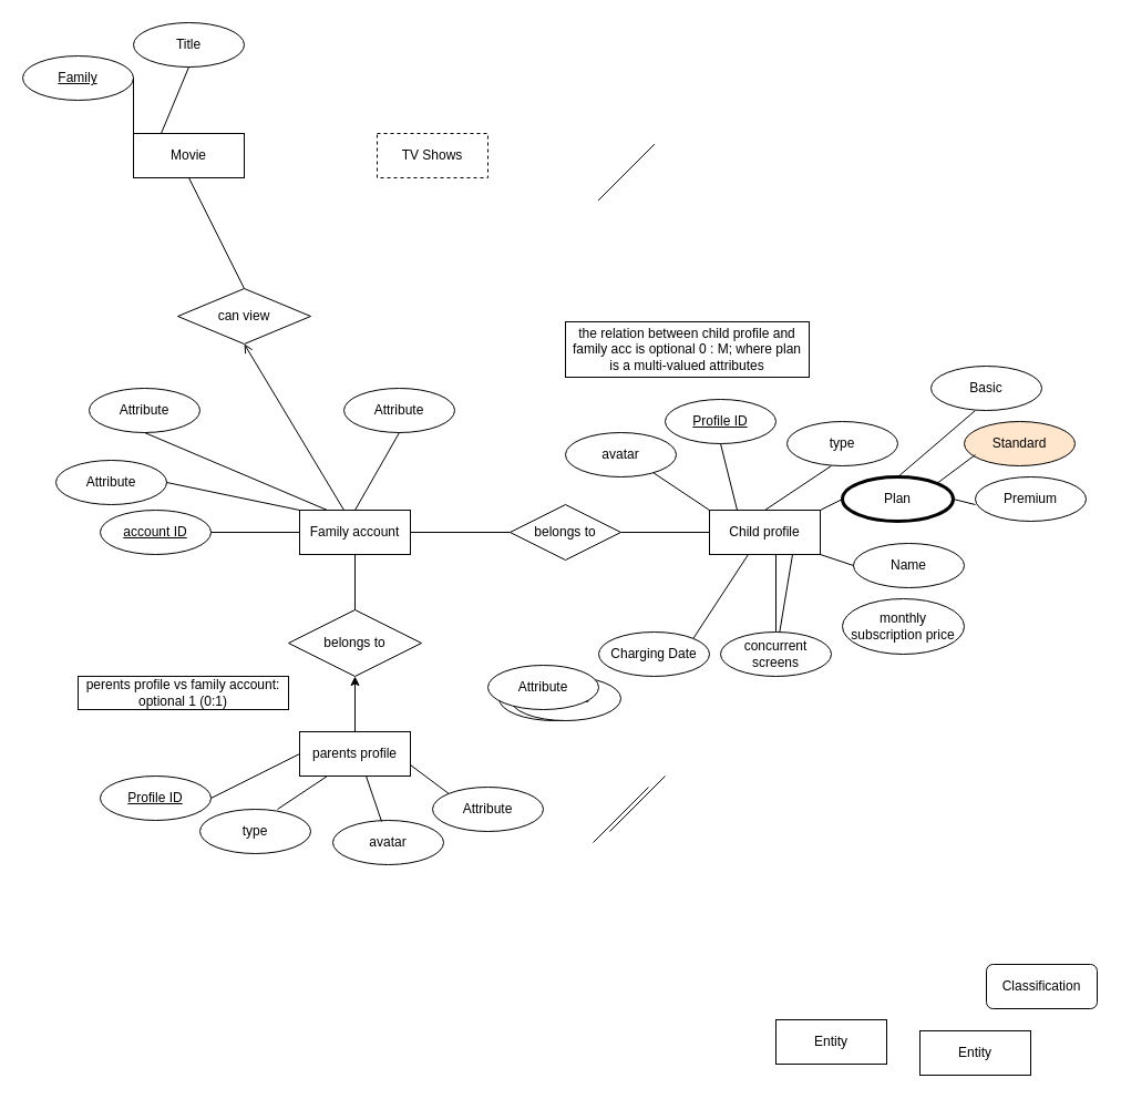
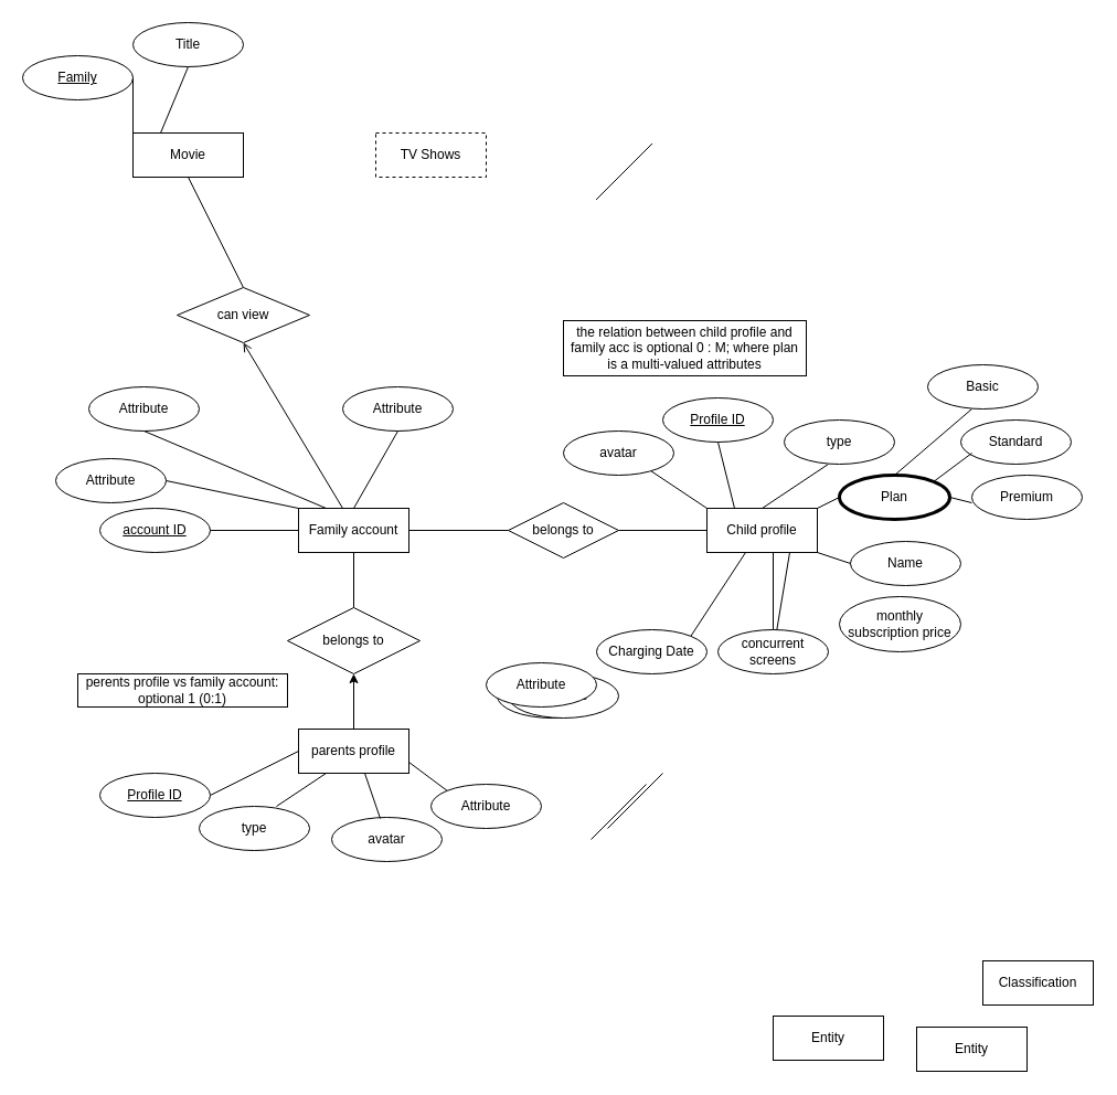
- <mxCell id="51" value="Standard" style="ellipse;whiteSpace=wrap;html=1;align=center;fillColor=#ffe6cc;" vertex="1" parent="1"><mxGeometry x="870" y="380" width="100" height="40" as="geometry" /></mxCell>
+ <mxCell id="51" value="Standard" style="ellipse;whiteSpace=wrap;html=1;align=center;" vertex="1" parent="1"><mxGeometry x="870" y="380" width="100" height="40" as="geometry" /></mxCell>
- <mxCell id="4" value="Classification" style="whiteSpace=wrap;html=1;align=center;rounded=1;" vertex="1" parent="1"><mxGeometry x="890" y="870" width="100" height="40" as="geometry" /></mxCell>
+ <mxCell id="4" value="Classification" style="whiteSpace=wrap;html=1;align=center;" vertex="1" parent="1"><mxGeometry x="890" y="870" width="100" height="40" as="geometry" /></mxCell>
